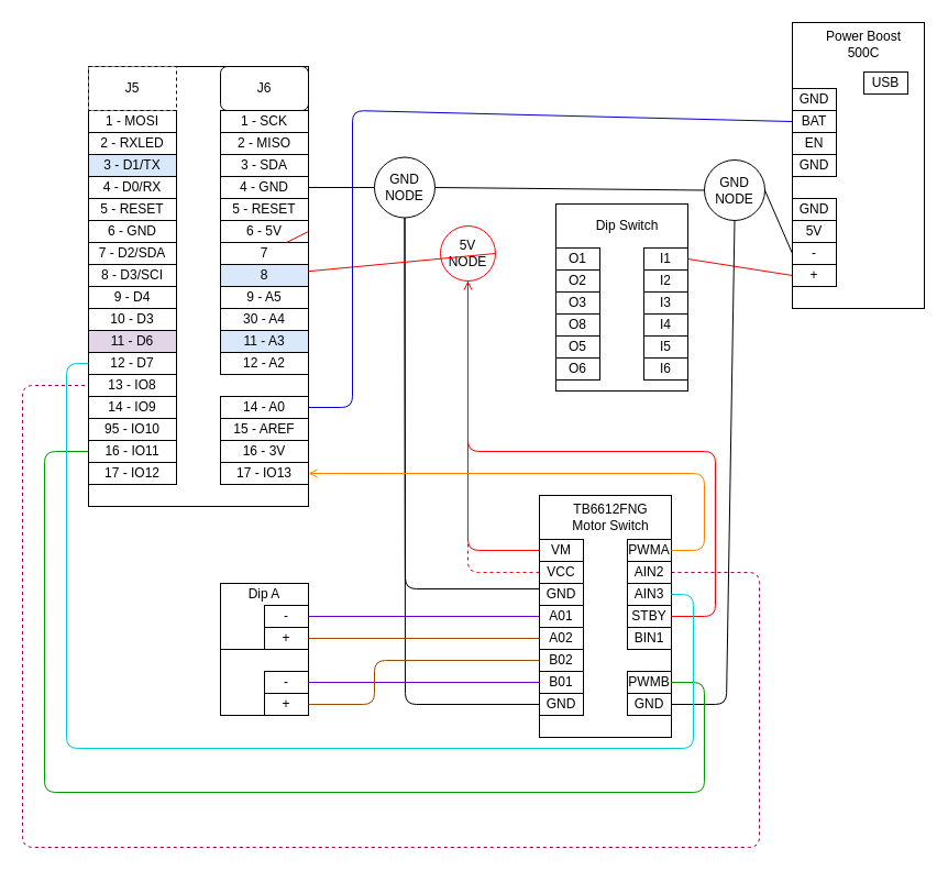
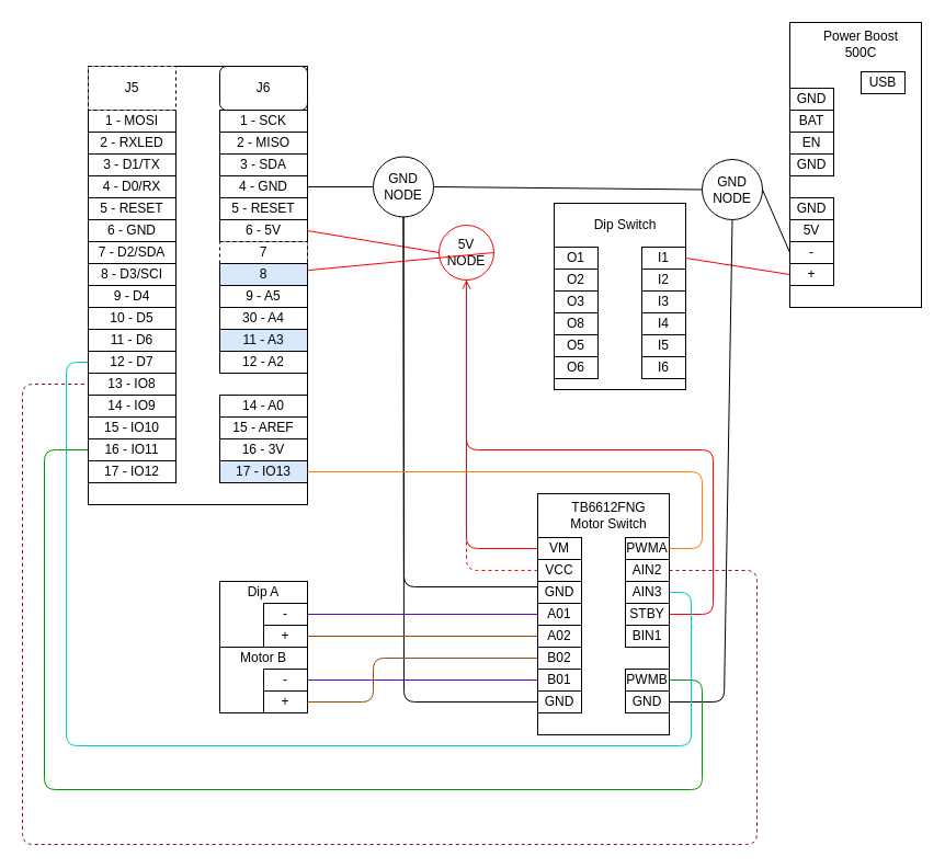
- <mxCell id="97" value="" style="endArrow=none;html=1;strokeColor=#0000CC;entryX=0;entryY=0.5;entryDx=0;entryDy=0;exitX=1;exitY=0.5;exitDx=0;exitDy=0;" edge="1" parent="1" source="16" target="45"><mxGeometry width="50" height="50" relative="1" as="geometry"><mxPoint x="420" y="100" as="sourcePoint" /><mxPoint x="520" y="100" as="targetPoint" /><Array as="points"><mxPoint x="320" y="370" /><mxPoint x="320" y="100" /></Array></mxGeometry></mxCell>
- <mxCell id="24" value="3 - D1/TX&lt;br&gt;" style="rounded=0;whiteSpace=wrap;html=1;fillColor=#dae8fc;" vertex="1" parent="21"><mxGeometry y="80" width="80" height="20" as="geometry" /></mxCell>
+ <mxCell id="24" value="3 - D1/TX&lt;br&gt;" style="rounded=0;whiteSpace=wrap;html=1;" vertex="1" parent="21"><mxGeometry y="80" width="80" height="20" as="geometry" /></mxCell>
- <mxCell id="53" value="" style="endArrow=none;html=1;exitX=1;exitY=0.5;exitDx=0;exitDy=0;strokeColor=#FF0000;" edge="1" parent="1" source="9" target="10"><mxGeometry width="50" height="50" relative="1" as="geometry"><mxPoint x="380" y="290" as="sourcePoint" /><mxPoint x="430" y="240" as="targetPoint" /></mxGeometry></mxCell>
+ <mxCell id="53" value="" style="endArrow=none;html=1;entryX=0;entryY=0.5;entryDx=0;entryDy=0;exitX=1;exitY=0.5;exitDx=0;exitDy=0;strokeColor=#FF0000;" edge="1" parent="1" source="9" target="94"><mxGeometry width="50" height="50" relative="1" as="geometry"><mxPoint x="380" y="290" as="sourcePoint" /><mxPoint x="430" y="240" as="targetPoint" /></mxGeometry></mxCell>
- <mxCell id="10" value="7" style="rounded=0;whiteSpace=wrap;html=1;" vertex="1" parent="3"><mxGeometry y="160" width="80" height="20" as="geometry" /></mxCell>
+ <mxCell id="10" value="7" style="rounded=0;whiteSpace=wrap;html=1;dashed=1;" vertex="1" parent="3"><mxGeometry y="160" width="80" height="20" as="geometry" /></mxCell>
- <mxCell id="32" value="10 - D3&lt;br&gt;" style="rounded=0;whiteSpace=wrap;html=1;" vertex="1" parent="21"><mxGeometry y="220" width="80" height="20" as="geometry" /></mxCell>
+ <mxCell id="32" value="10 - D5&lt;br&gt;" style="rounded=0;whiteSpace=wrap;html=1;" vertex="1" parent="21"><mxGeometry y="220" width="80" height="20" as="geometry" /></mxCell>
- <mxCell id="33" value="11 - D6&lt;br&gt;" style="rounded=0;whiteSpace=wrap;html=1;fillColor=#e1d5e7;" vertex="1" parent="21"><mxGeometry y="240" width="80" height="20" as="geometry" /></mxCell>
+ <mxCell id="33" value="11 - D6&lt;br&gt;" style="rounded=0;whiteSpace=wrap;html=1;" vertex="1" parent="21"><mxGeometry y="240" width="80" height="20" as="geometry" /></mxCell>
- <mxCell id="37" value="95 - IO10&lt;br&gt;" style="rounded=0;whiteSpace=wrap;html=1;" vertex="1" parent="21"><mxGeometry y="320" width="80" height="20" as="geometry" /></mxCell>
+ <mxCell id="37" value="15 - IO10&lt;br&gt;" style="rounded=0;whiteSpace=wrap;html=1;" vertex="1" parent="21"><mxGeometry y="320" width="80" height="20" as="geometry" /></mxCell>
- <mxCell id="19" value="17 - IO13" style="rounded=0;whiteSpace=wrap;html=1;" vertex="1" parent="3"><mxGeometry y="360" width="80" height="20" as="geometry" /></mxCell>
+ <mxCell id="19" value="17 - IO13" style="rounded=0;whiteSpace=wrap;html=1;fillColor=#dae8fc;" vertex="1" parent="3"><mxGeometry y="360" width="80" height="20" as="geometry" /></mxCell>
- <mxCell id="98" value="" style="endArrow=open;html=1;strokeColor=#FF8000;entryX=1;entryY=0.5;entryDx=0;entryDy=0;exitX=1;exitY=0.5;exitDx=0;exitDy=0;" edge="1" parent="1" source="66" target="19"><mxGeometry width="50" height="50" relative="1" as="geometry"><mxPoint x="280" y="545" as="sourcePoint" /><mxPoint x="330" y="495" as="targetPoint" /><Array as="points"><mxPoint x="640" y="500" /><mxPoint x="640" y="430" /></Array></mxGeometry></mxCell>
+ <mxCell id="98" value="" style="endArrow=none;html=1;strokeColor=#FF8000;entryX=1;entryY=0.5;entryDx=0;entryDy=0;exitX=1;exitY=0.5;exitDx=0;exitDy=0;" edge="1" parent="1" source="66" target="19"><mxGeometry width="50" height="50" relative="1" as="geometry"><mxPoint x="280" y="545" as="sourcePoint" /><mxPoint x="330" y="495" as="targetPoint" /><Array as="points"><mxPoint x="640" y="500" /><mxPoint x="640" y="430" /></Array></mxGeometry></mxCell>
+ <mxCell id="108" value="Motor B" style="text;html=1;strokeColor=none;fillColor=none;align=center;verticalAlign=middle;whiteSpace=wrap;rounded=0;" vertex="1" parent="106"><mxGeometry width="80" height="20" as="geometry" /></mxCell>
